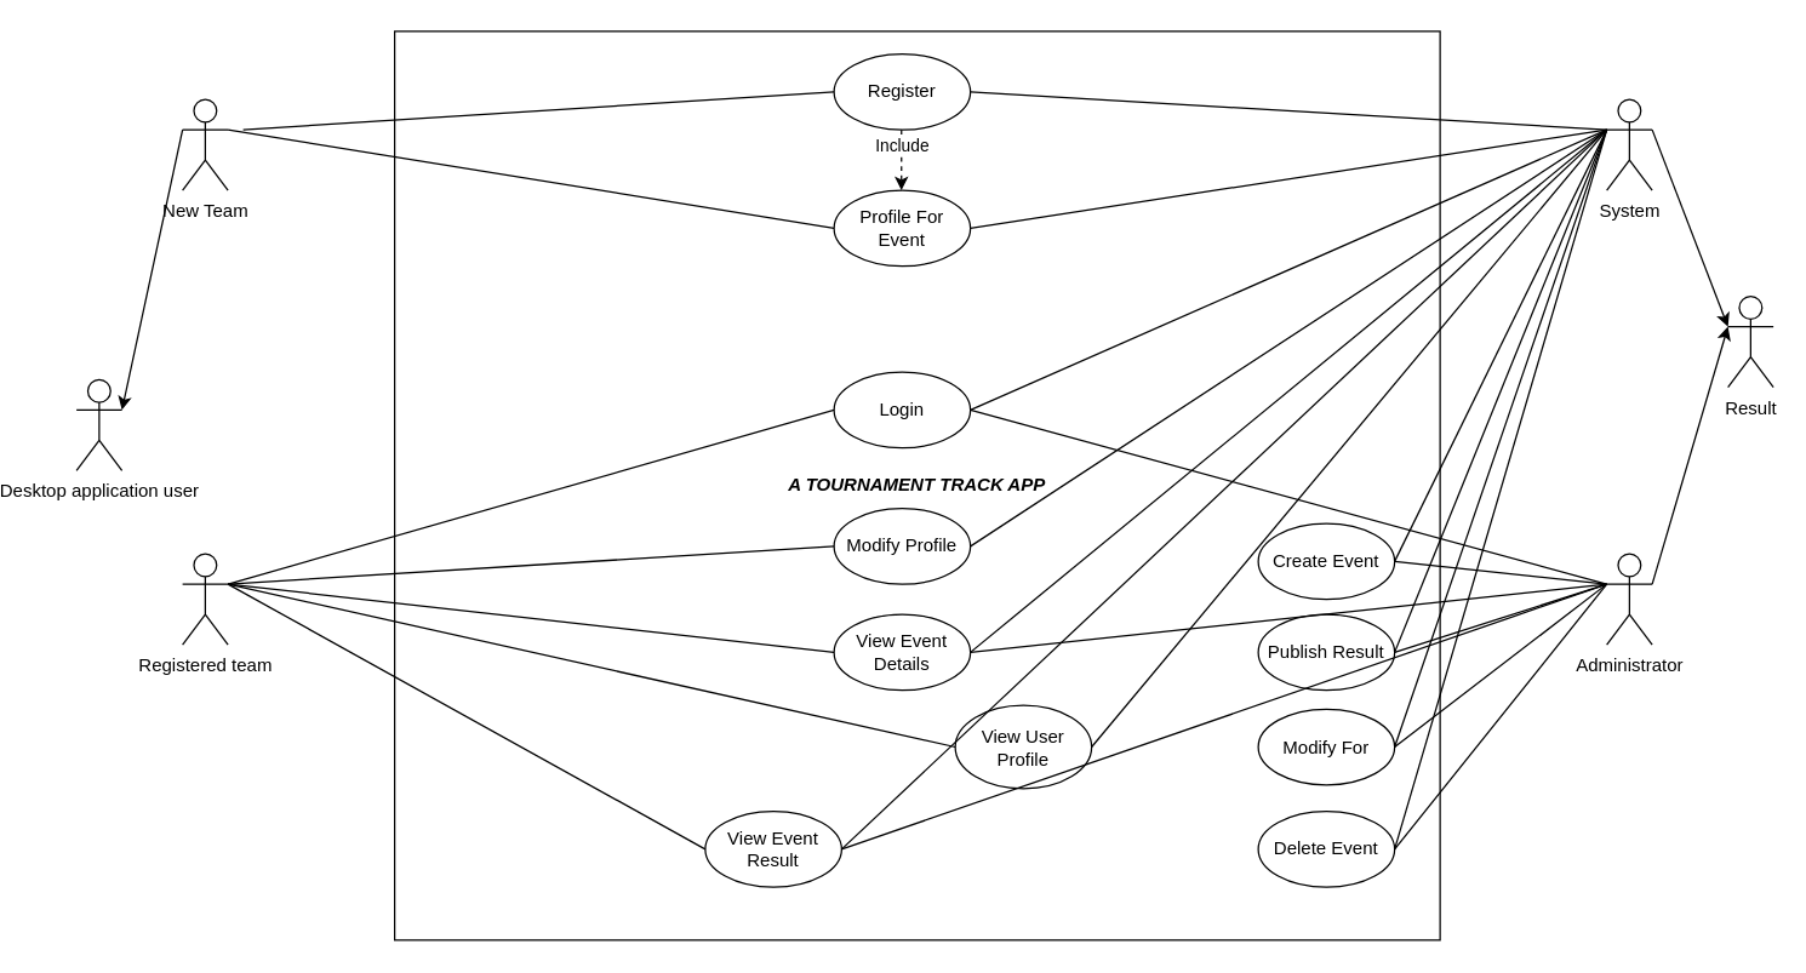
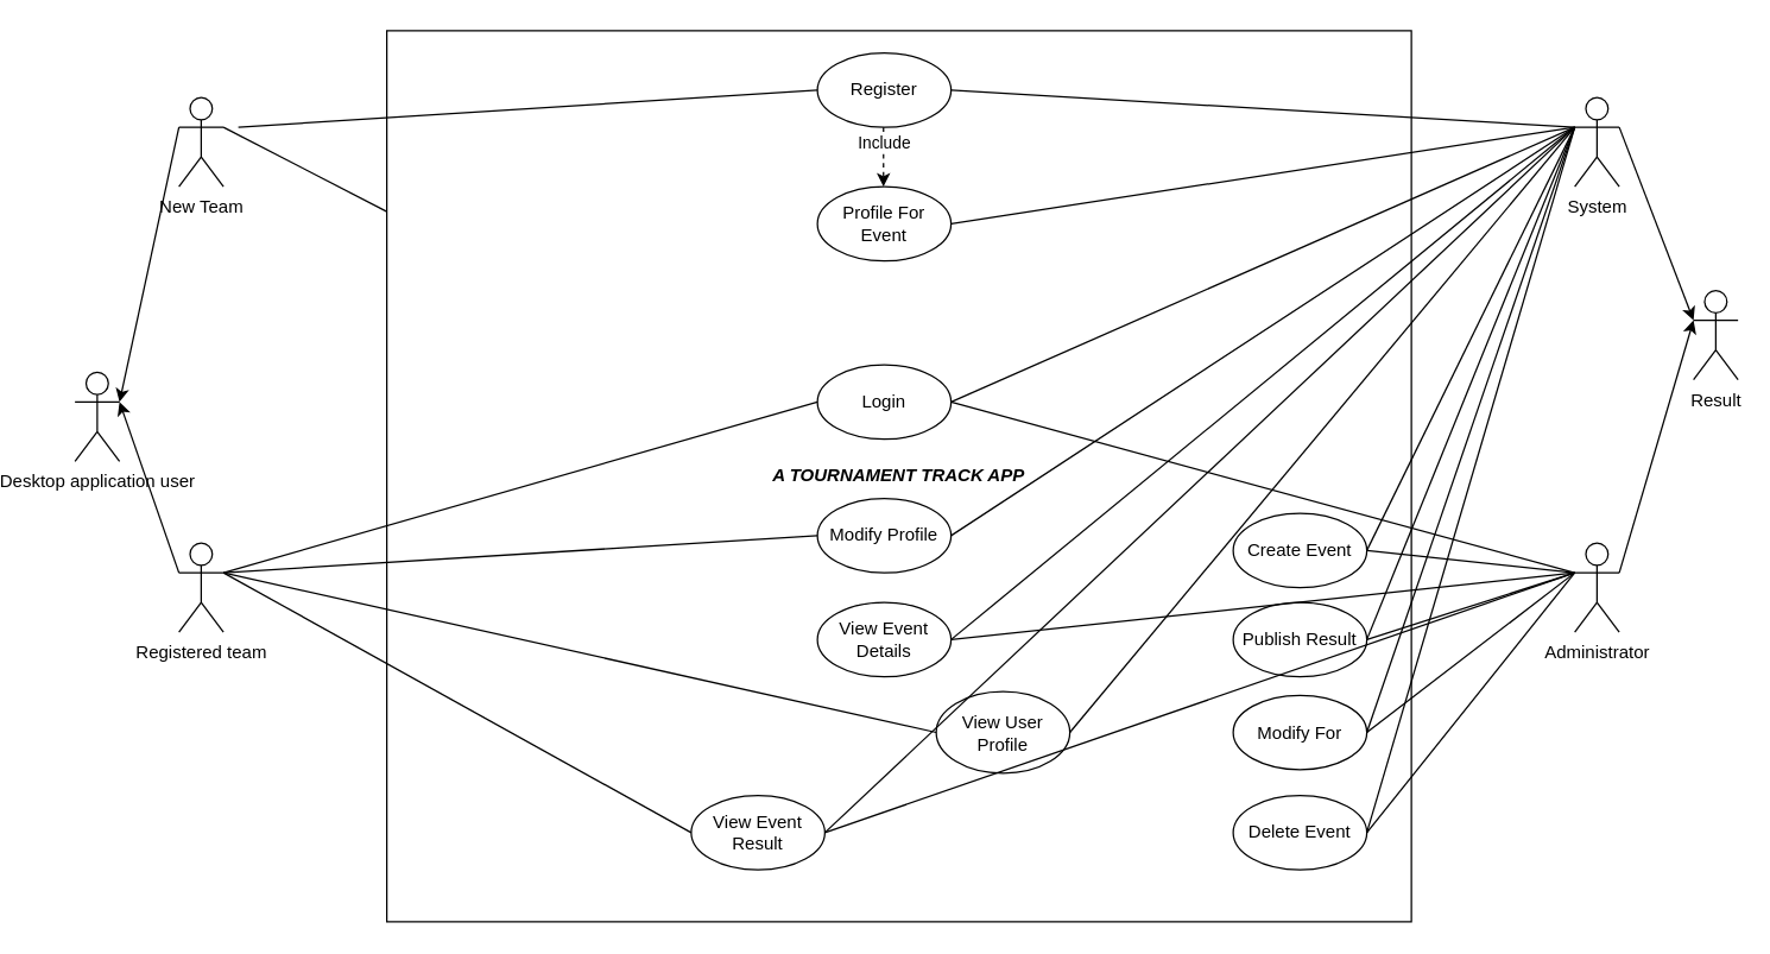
- <mxCell id="29" value="" style="endArrow=none;html=1;rounded=0;entryX=0;entryY=0.5;entryDx=0;entryDy=0;exitX=1;exitY=0.333;exitDx=0;exitDy=0;exitPerimeter=0;" edge="1" parent="1" source="4" target="27"><mxGeometry width="50" height="50" relative="1" as="geometry"><mxPoint x="330" y="125" as="sourcePoint" /><mxPoint x="380" y="75" as="targetPoint" /></mxGeometry></mxCell>
+ <mxCell id="29" value="" style="endArrow=none;html=1;rounded=0;exitX=1;exitY=0.333;exitDx=0;exitDy=0;exitPerimeter=0;" edge="1" parent="1" source="4" target="2"><mxGeometry width="50" height="50" relative="1" as="geometry"><mxPoint x="330" y="125" as="sourcePoint" /><mxPoint x="380" y="75" as="targetPoint" /></mxGeometry></mxCell>
+ <mxCell id="17" value="" style="endArrow=classic;html=1;rounded=0;entryX=1;entryY=0.333;entryDx=0;entryDy=0;entryPerimeter=0;exitX=0;exitY=0.333;exitDx=0;exitDy=0;exitPerimeter=0;" parent="1" source="11" target="12" edge="1"><mxGeometry width="50" height="50" relative="1" as="geometry"><mxPoint x="360" y="305" as="sourcePoint" /><mxPoint x="410" y="255" as="targetPoint" /></mxGeometry></mxCell>
- <mxCell id="14" value="" style="endArrow=none;html=1;rounded=0;entryX=0;entryY=0.5;entryDx=0;entryDy=0;exitX=1;exitY=0.333;exitDx=0;exitDy=0;exitPerimeter=0;" parent="1" source="11" target="7" edge="1"><mxGeometry width="50" height="50" relative="1" as="geometry"><mxPoint x="90" y="490" as="sourcePoint" /><mxPoint x="203" y="463" as="targetPoint" /></mxGeometry></mxCell>
